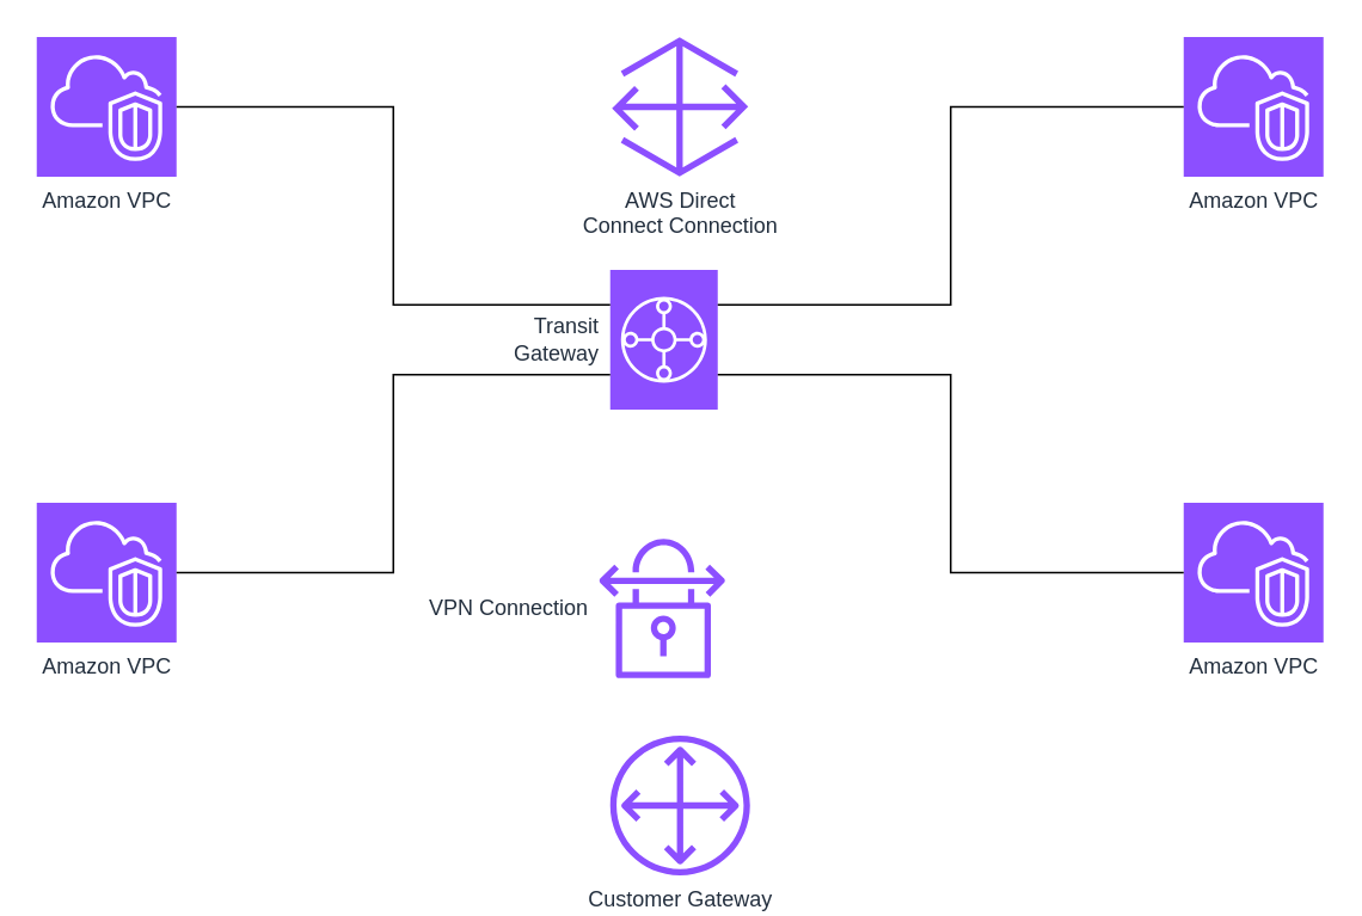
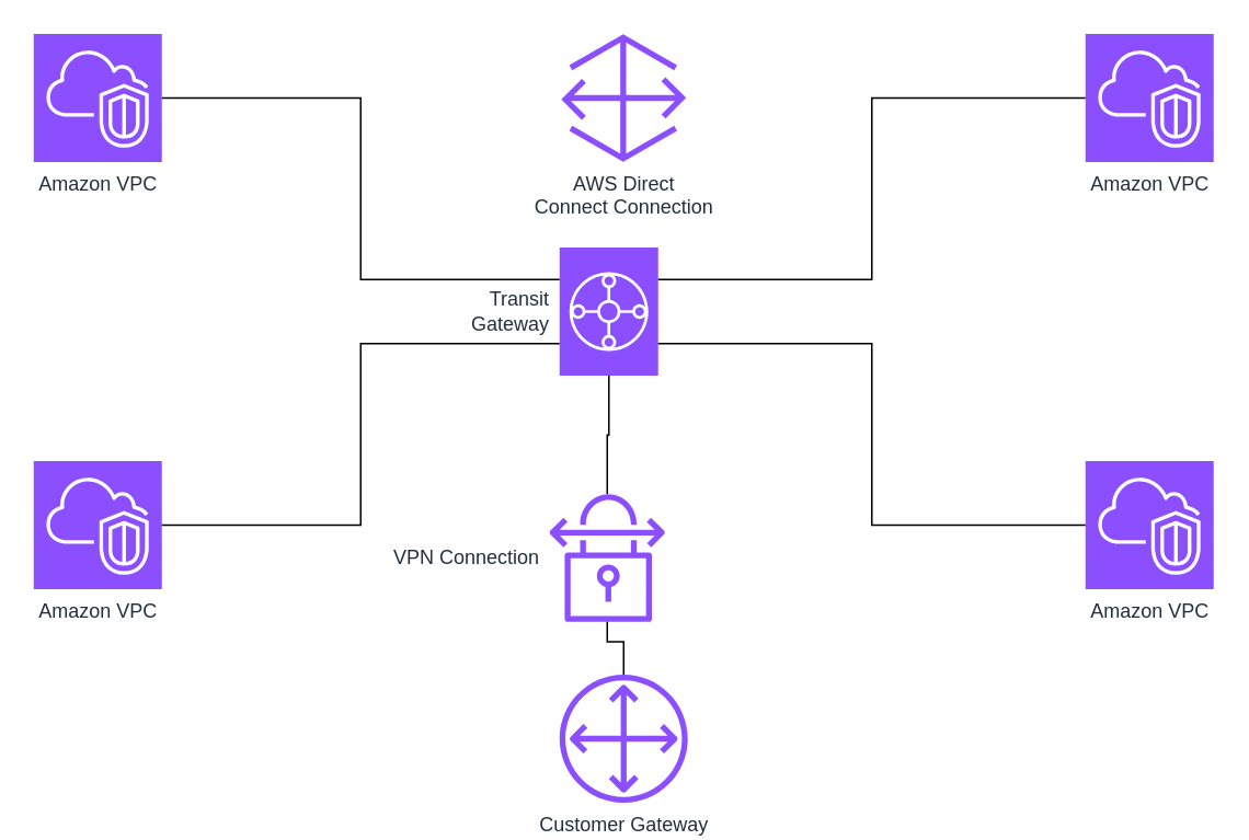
+ <mxCell id="7" style="edgeStyle=orthogonalEdgeStyle;rounded=0;orthogonalLoop=1;jettySize=auto;html=1;endArrow=none;endFill=0;" edge="1" parent="1" source="8" target="3"><mxGeometry relative="1" as="geometry" /></mxCell>
+ <mxCell id="9" style="edgeStyle=orthogonalEdgeStyle;rounded=0;orthogonalLoop=1;jettySize=auto;html=1;endArrow=none;endFill=0;" edge="1" parent="1" source="10" target="8"><mxGeometry relative="1" as="geometry" /></mxCell>
